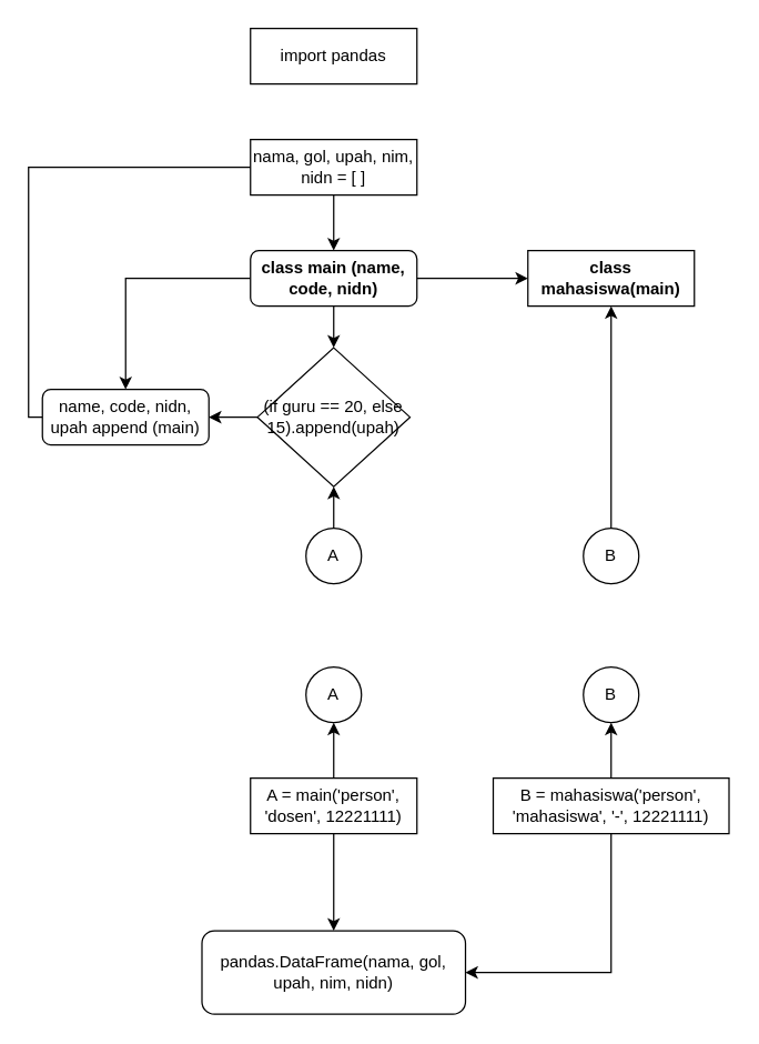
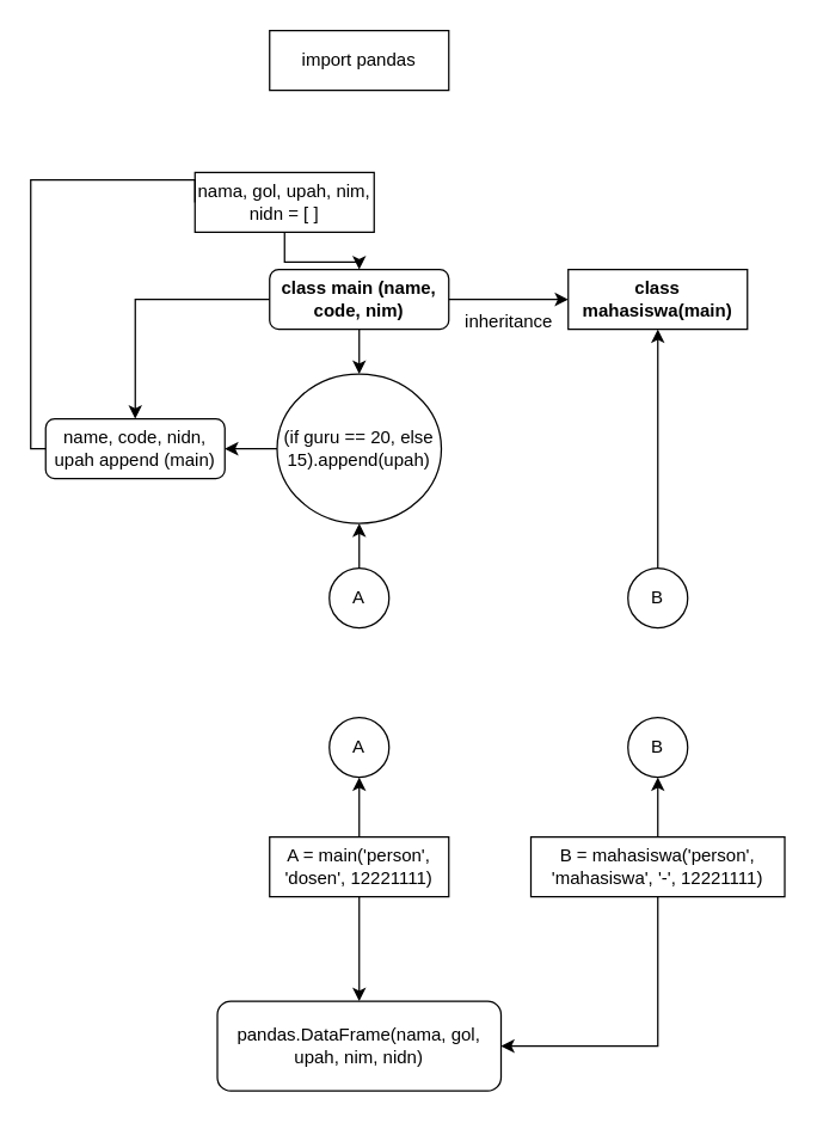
- <mxCell id="4" value="nama, gol, upah, nim, nidn = [ ]" style="rounded=0;whiteSpace=wrap;html=1;" parent="1" vertex="1"><mxGeometry x="180" y="100" width="120" height="40" as="geometry" /></mxCell>
+ <mxCell id="4" value="nama, gol, upah, nim, nidn = [ ]" style="rounded=0;whiteSpace=wrap;html=1;" parent="1" vertex="1"><mxGeometry x="130" y="115" width="120" height="40" as="geometry" /></mxCell>
- <mxCell id="8" value="&lt;b&gt;class main (name, code, nidn)&lt;/b&gt;" style="rounded=1;whiteSpace=wrap;html=1;" parent="1" vertex="1"><mxGeometry x="180" y="180" width="120" height="40" as="geometry" /></mxCell>
+ <mxCell id="8" value="&lt;b&gt;class main (name, code, nim)&lt;/b&gt;" style="rounded=1;whiteSpace=wrap;html=1;" parent="1" vertex="1"><mxGeometry x="180" y="180" width="120" height="40" as="geometry" /></mxCell>
+ <mxCell id="12" value="inheritance" style="text;html=1;align=center;verticalAlign=middle;resizable=0;points=[];autosize=1;strokeColor=none;fillColor=none;" parent="1" vertex="1"><mxGeometry x="300" y="200" width="80" height="30" as="geometry" /></mxCell>
- <mxCell id="27" value="(if guru == 20, else 15).append(upah)" style="rhombus;whiteSpace=wrap;html=1;" parent="1" vertex="1"><mxGeometry x="185" y="250" width="110" height="100" as="geometry" /></mxCell>
+ <mxCell id="27" value="(if guru == 20, else 15).append(upah)" style="ellipse;whiteSpace=wrap;html=1;" parent="1" vertex="1"><mxGeometry x="185" y="250" width="110" height="100" as="geometry" /></mxCell>
